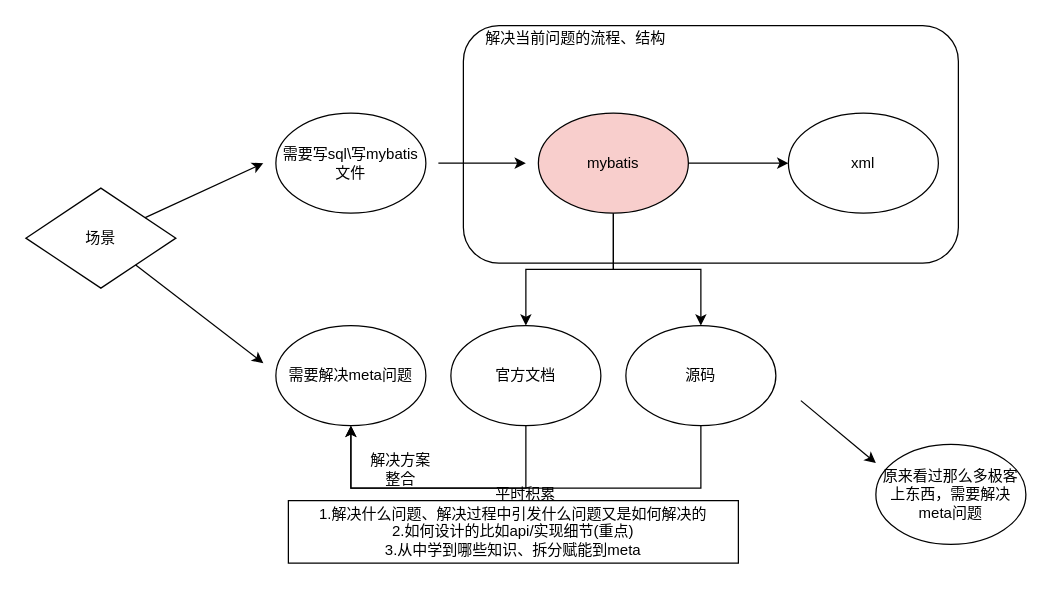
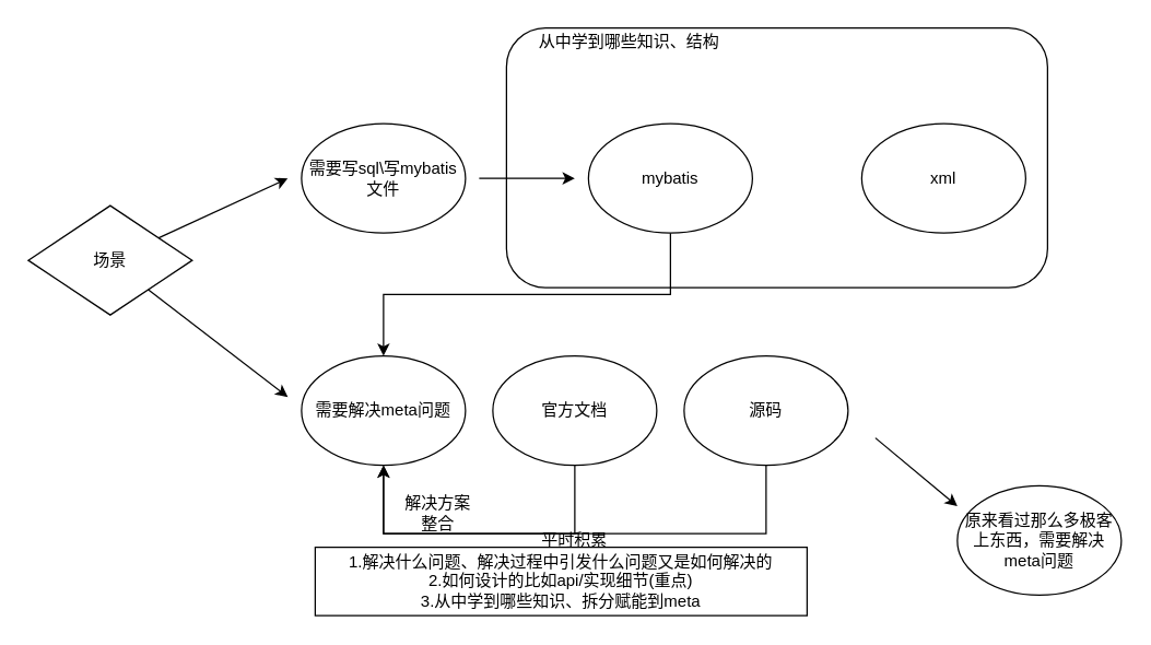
- <mxCell id="20" value="解决当前问题的流程、结构" style="text;html=1;strokeColor=none;fillColor=none;align=center;verticalAlign=middle;whiteSpace=wrap;rounded=0;" parent="1" vertex="1"><mxGeometry x="380" y="20" width="160" height="20" as="geometry" /></mxCell>
+ <mxCell id="20" value="从中学到哪些知识、结构" style="text;html=1;strokeColor=none;fillColor=none;align=center;verticalAlign=middle;whiteSpace=wrap;rounded=0;" parent="1" vertex="1"><mxGeometry x="380" y="20" width="160" height="20" as="geometry" /></mxCell>
- <mxCell id="6" value="mybatis" style="ellipse;whiteSpace=wrap;html=1;fillColor=#f8cecc;" parent="1" vertex="1"><mxGeometry x="430" y="90" width="120" height="80" as="geometry" /></mxCell>
+ <mxCell id="6" value="mybatis" style="ellipse;whiteSpace=wrap;html=1;" parent="1" vertex="1"><mxGeometry x="430" y="90" width="120" height="80" as="geometry" /></mxCell>
- <mxCell id="4" value="" style="edgeStyle=orthogonalEdgeStyle;rounded=0;orthogonalLoop=1;jettySize=auto;html=1;" parent="1" source="6" target="9" edge="1"><mxGeometry relative="1" as="geometry" /></mxCell>
- <mxCell id="5" style="edgeStyle=orthogonalEdgeStyle;rounded=0;orthogonalLoop=1;jettySize=auto;html=1;exitX=0.5;exitY=1;exitDx=0;exitDy=0;entryX=0.5;entryY=0;entryDx=0;entryDy=0;" parent="1" source="6" target="16" edge="1"><mxGeometry relative="1" as="geometry" /></mxCell>
+ <mxCell id="5" style="edgeStyle=orthogonalEdgeStyle;rounded=0;orthogonalLoop=1;jettySize=auto;html=1;exitX=0.5;exitY=1;exitDx=0;exitDy=0;" parent="1" source="6" target="14" edge="1"><mxGeometry relative="1" as="geometry" /></mxCell>
- <mxCell id="3" value="" style="edgeStyle=orthogonalEdgeStyle;rounded=0;orthogonalLoop=1;jettySize=auto;html=1;" parent="1" source="6" target="8" edge="1"><mxGeometry relative="1" as="geometry" /></mxCell>
